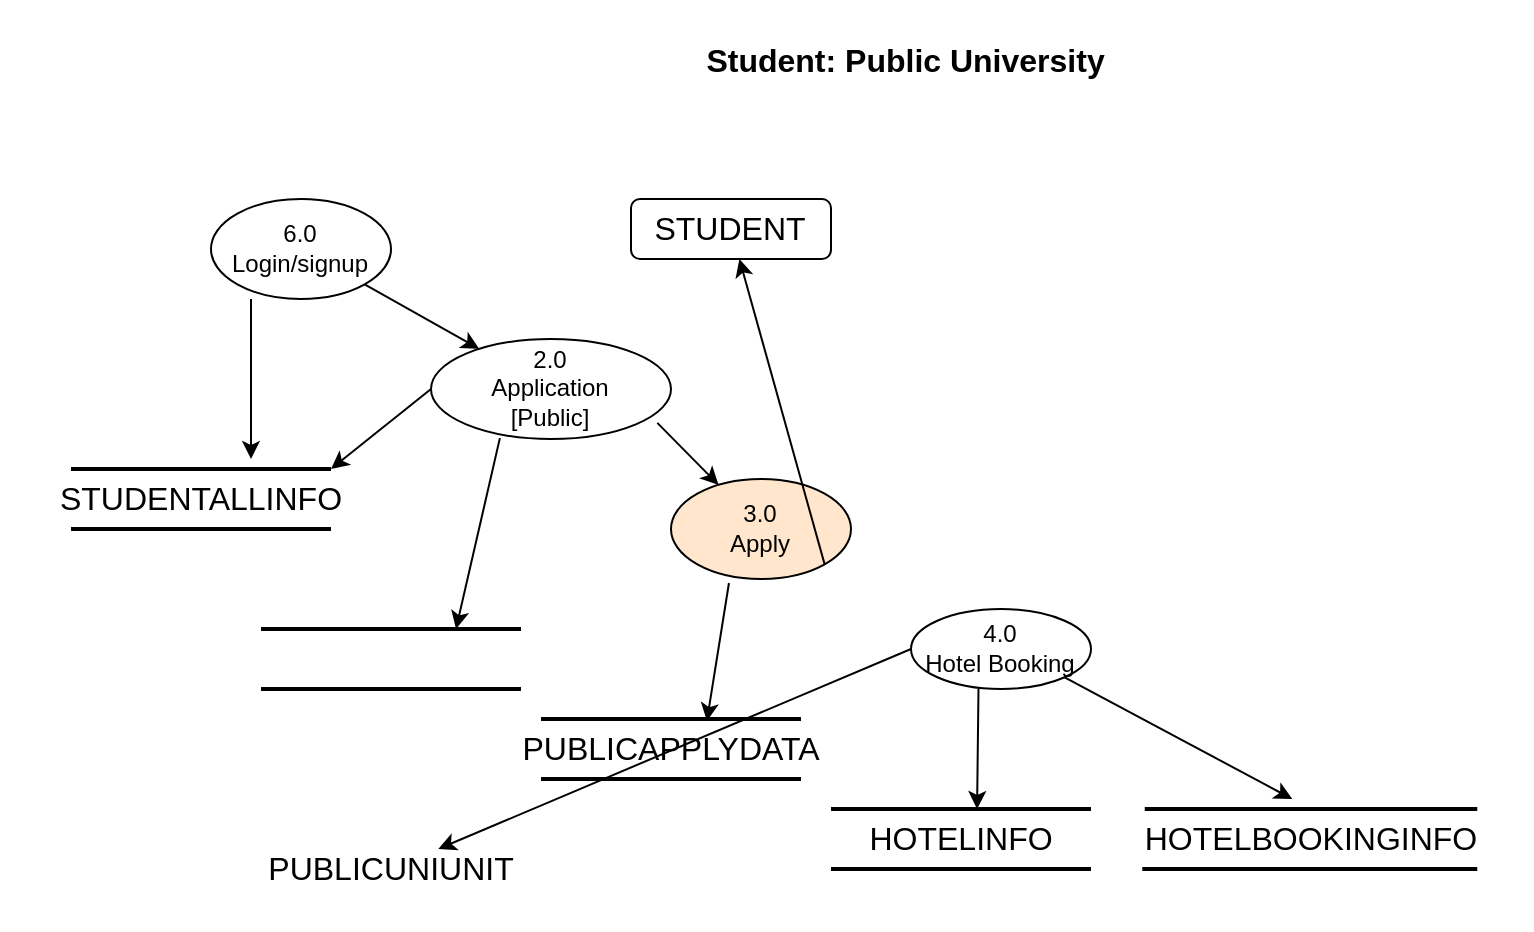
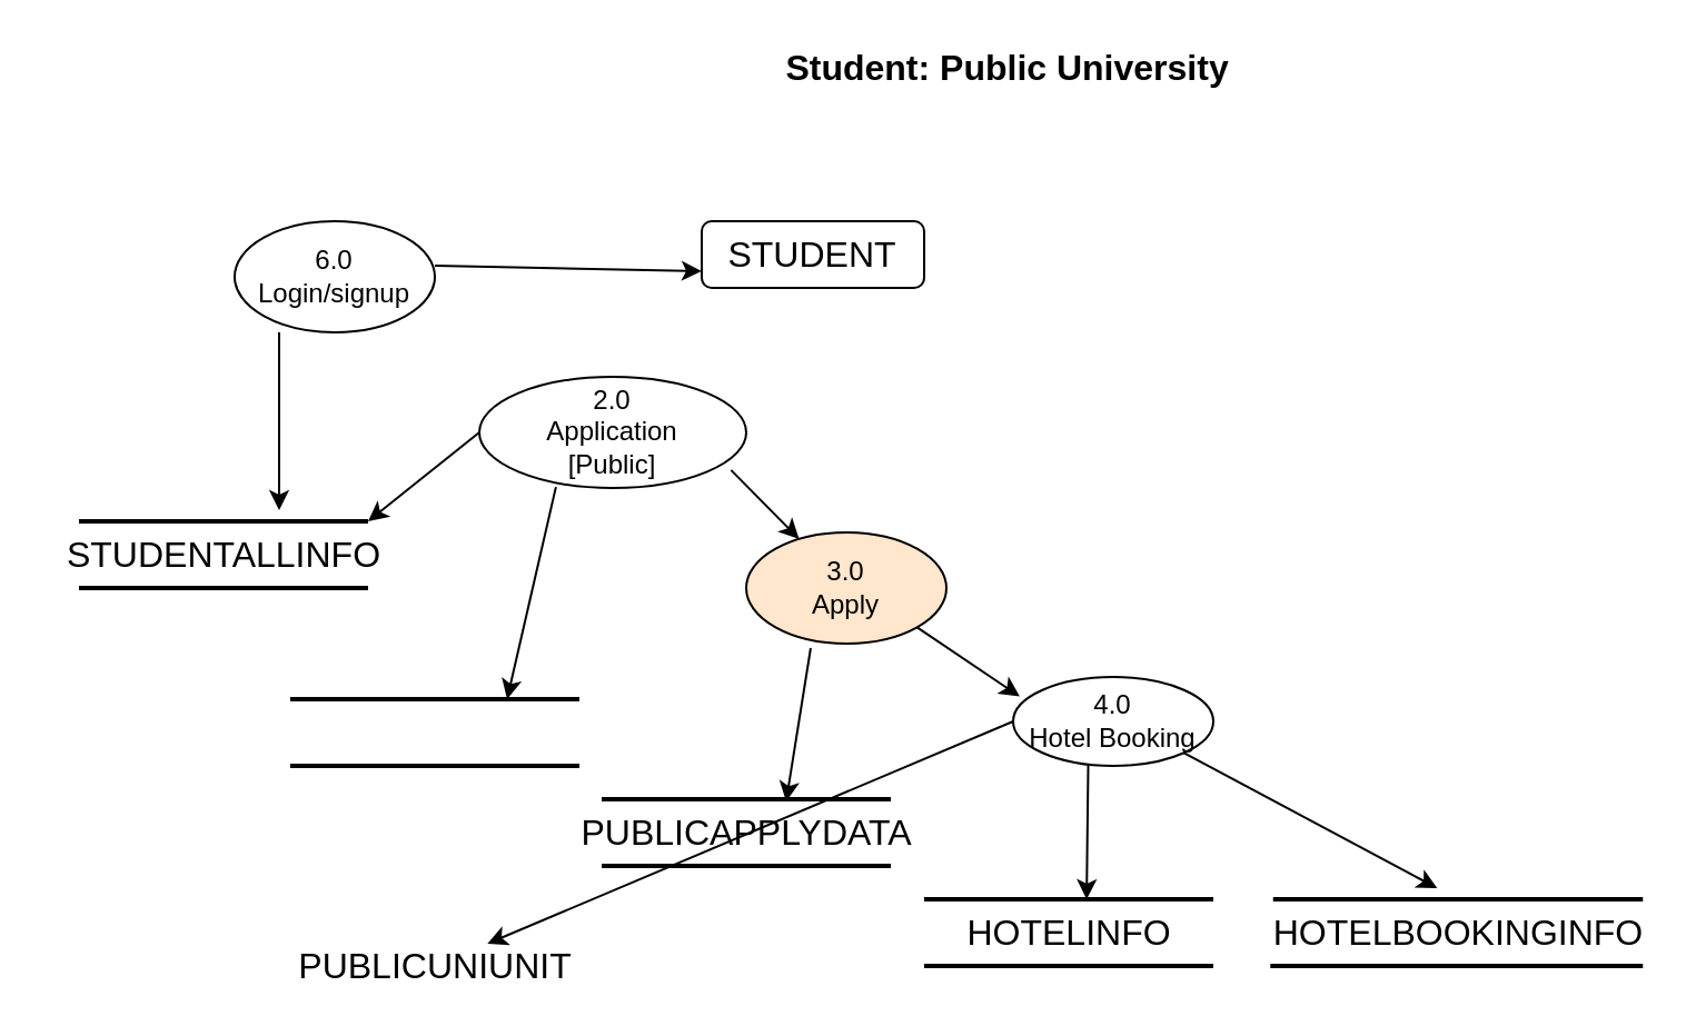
+ <mxCell id="34" value="" style="endArrow=classic;html=1;fontSize=16;exitX=1;exitY=0.4;exitDx=0;exitDy=0;exitPerimeter=0;entryX=0;entryY=0.75;entryDx=0;entryDy=0;" parent="1" source="2" target="8" edge="1"><mxGeometry width="50" height="50" relative="1" as="geometry"><mxPoint x="305" y="199" as="sourcePoint" /><mxPoint x="355" y="149" as="targetPoint" /></mxGeometry></mxCell>
- <mxCell id="13" value="" style="endArrow=classic;html=1;fontSize=16;exitX=1;exitY=1;exitDx=0;exitDy=0;" parent="1" source="2" target="4" edge="1"><mxGeometry width="50" height="50" relative="1" as="geometry"><mxPoint x="495" y="379" as="sourcePoint" /><mxPoint x="545" y="329" as="targetPoint" /></mxGeometry></mxCell>
- <mxCell id="24" value="" style="endArrow=classic;html=1;fontSize=16;exitX=1;exitY=1;exitDx=0;exitDy=0;" parent="1" source="6" target="8" edge="1"><mxGeometry width="50" height="50" relative="1" as="geometry"><mxPoint x="415" y="309" as="sourcePoint" /><mxPoint x="465" y="259" as="targetPoint" /></mxGeometry></mxCell>
+ <mxCell id="24" value="" style="endArrow=classic;html=1;fontSize=16;exitX=1;exitY=1;exitDx=0;exitDy=0;entryX=0.033;entryY=0.22;entryDx=0;entryDy=0;entryPerimeter=0;" parent="1" source="6" target="7" edge="1"><mxGeometry width="50" height="50" relative="1" as="geometry"><mxPoint x="415" y="309" as="sourcePoint" /><mxPoint x="465" y="259" as="targetPoint" /></mxGeometry></mxCell>
